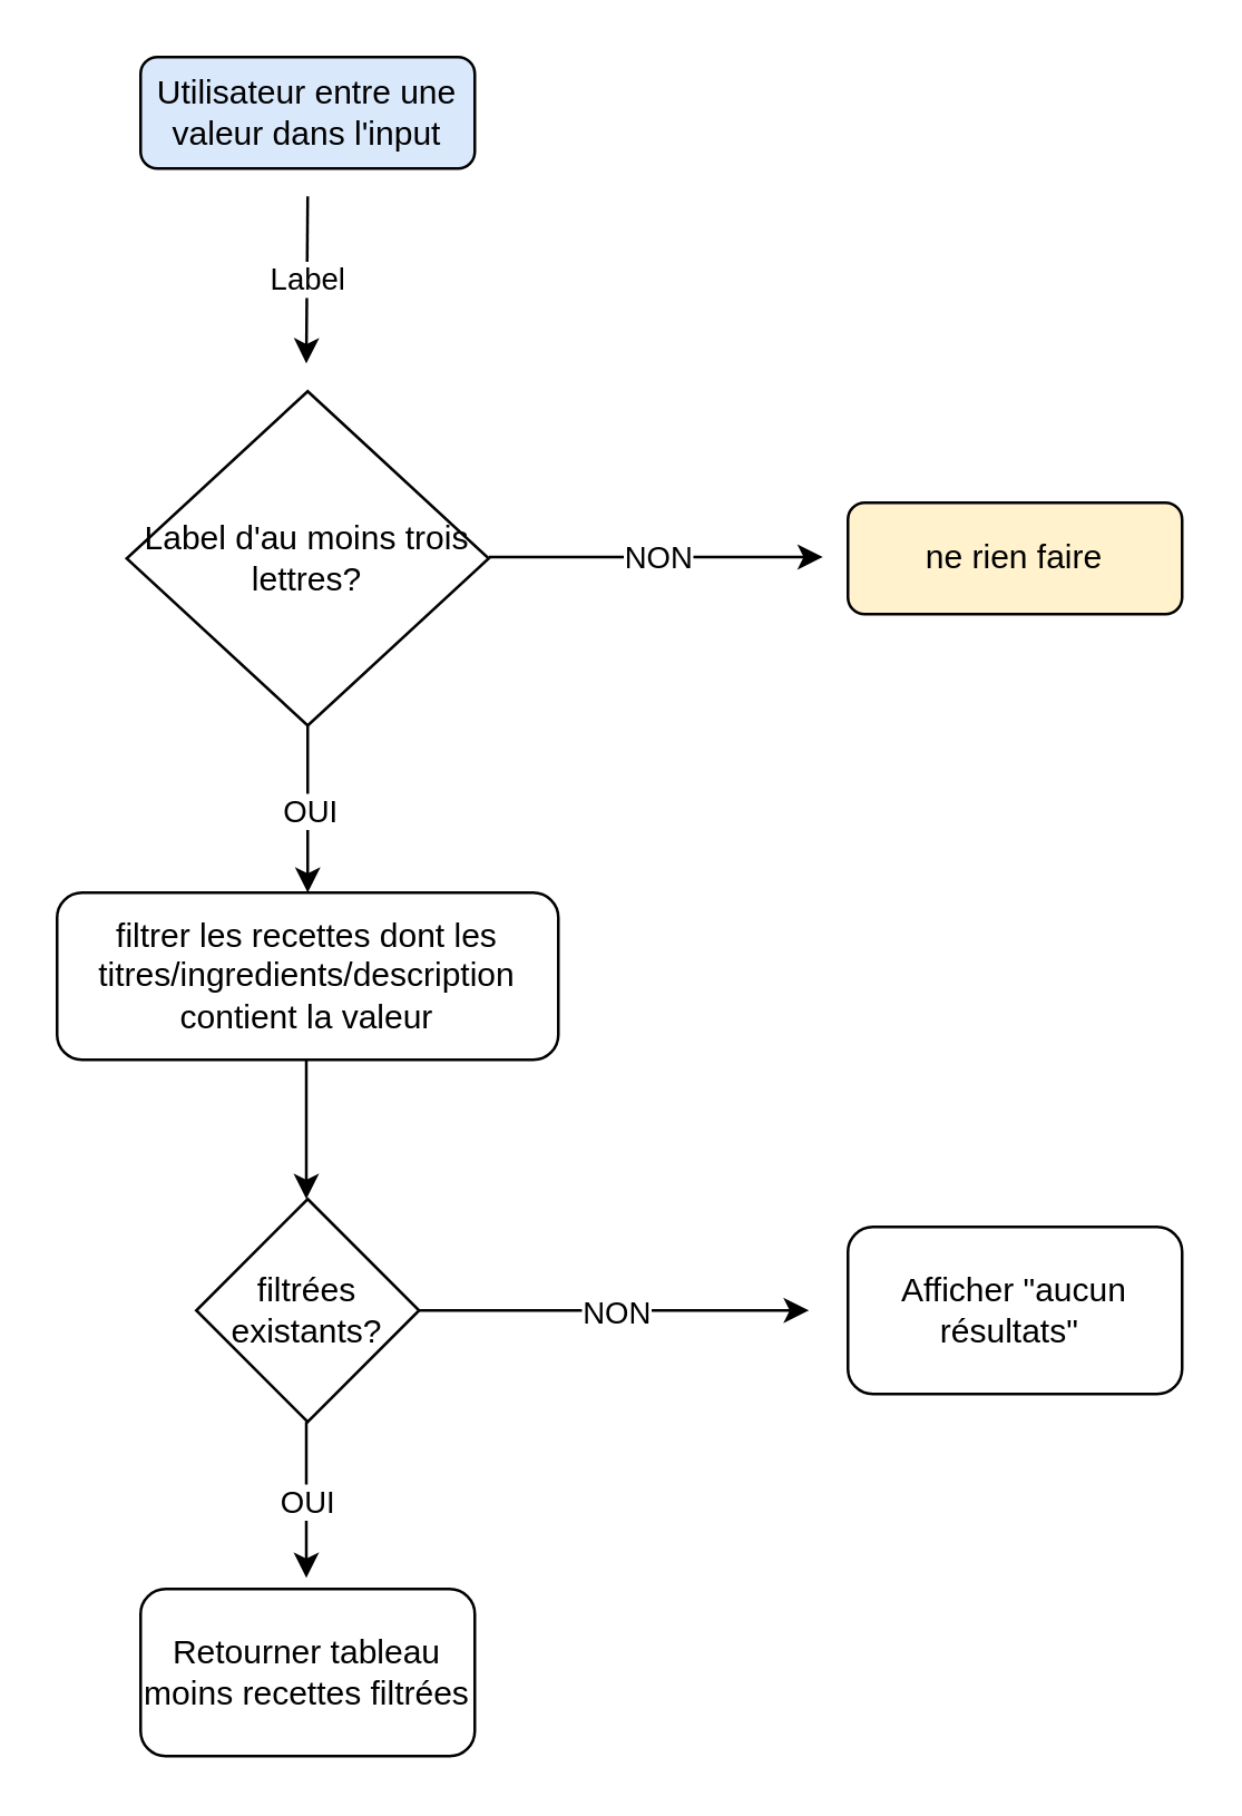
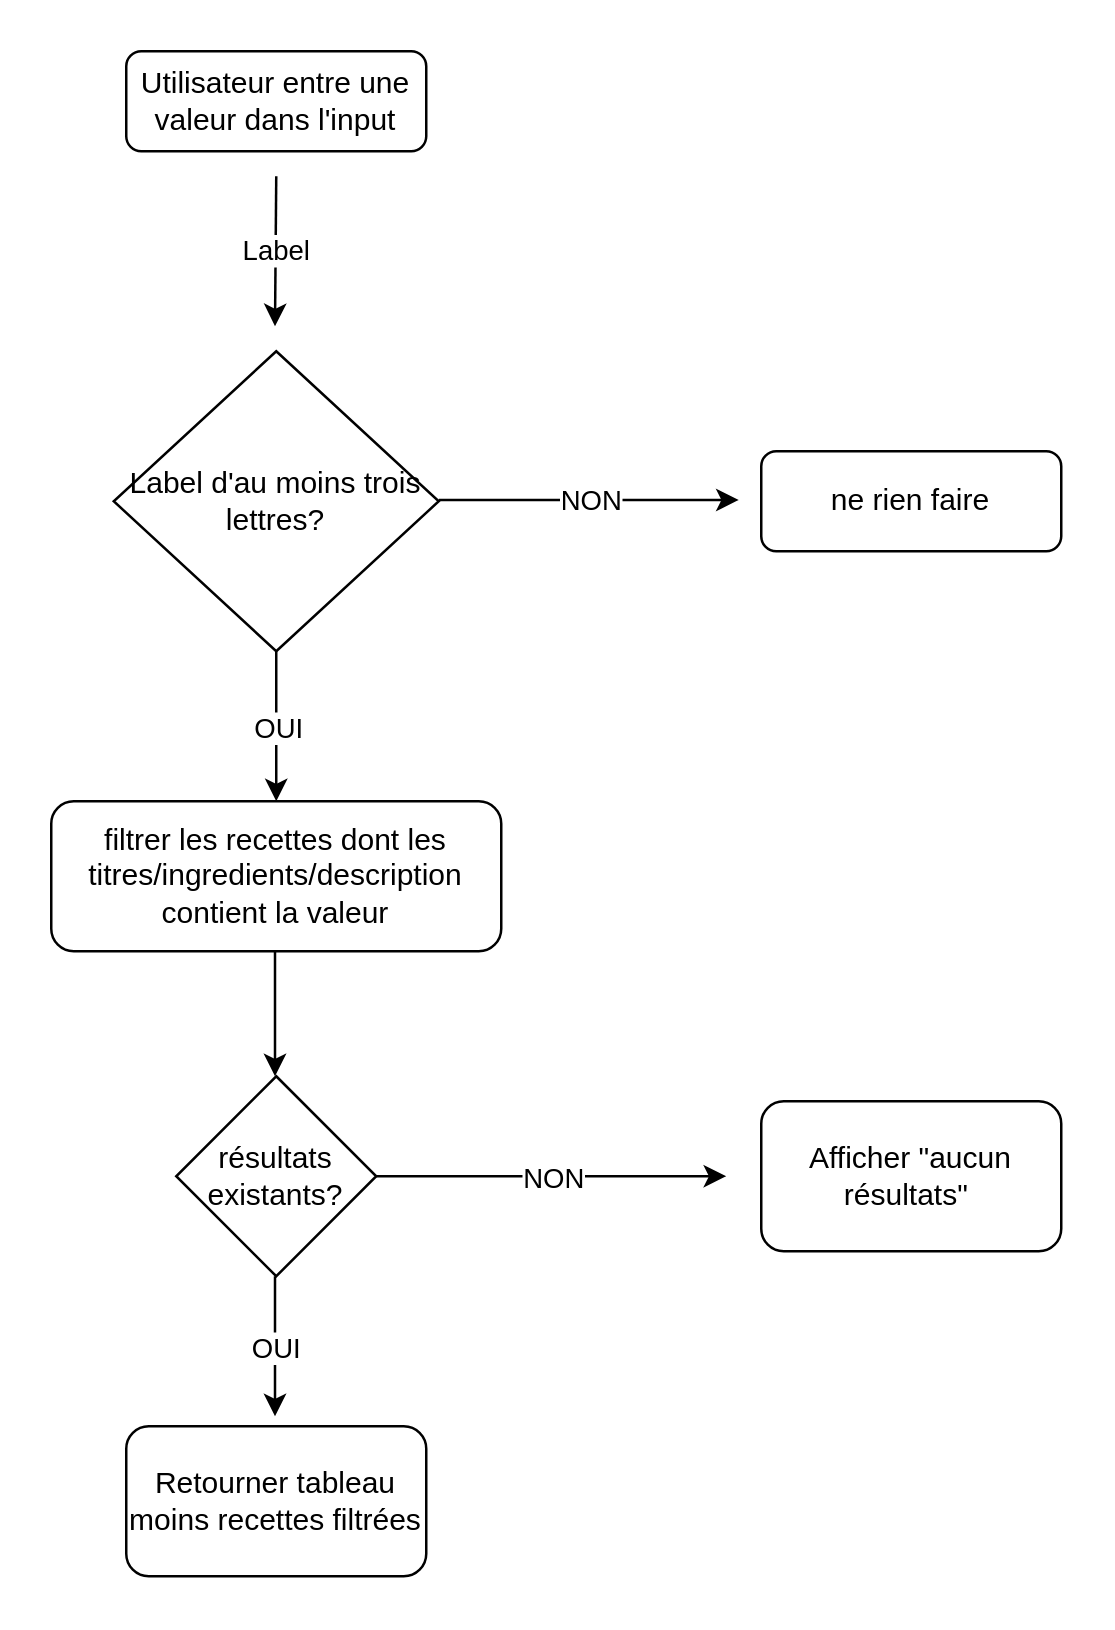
- <mxCell id="2" value="Utilisateur entre une valeur dans l'input" style="rounded=1;whiteSpace=wrap;html=1;fontSize=12;glass=0;strokeWidth=1;shadow=0;fillColor=#dae8fc;" parent="1" vertex="1"><mxGeometry x="50" y="20" width="120" height="40" as="geometry" /></mxCell>
+ <mxCell id="2" value="Utilisateur entre une valeur dans l'input" style="rounded=1;whiteSpace=wrap;html=1;fontSize=12;glass=0;strokeWidth=1;shadow=0;" parent="1" vertex="1"><mxGeometry x="50" y="20" width="120" height="40" as="geometry" /></mxCell>
- <mxCell id="3" value="ne rien faire" style="rounded=1;whiteSpace=wrap;html=1;fontSize=12;glass=0;strokeWidth=1;shadow=0;fillColor=#fff2cc;" parent="1" vertex="1"><mxGeometry x="304" y="180" width="120" height="40" as="geometry" /></mxCell>
+ <mxCell id="3" value="ne rien faire" style="rounded=1;whiteSpace=wrap;html=1;fontSize=12;glass=0;strokeWidth=1;shadow=0;" parent="1" vertex="1"><mxGeometry x="304" y="180" width="120" height="40" as="geometry" /></mxCell>
- <mxCell id="13" value="filtrées existants?" style="rhombus;whiteSpace=wrap;html=1;" vertex="1" parent="1"><mxGeometry x="70" y="430" width="80" height="80" as="geometry" /></mxCell>
+ <mxCell id="13" value="résultats existants?" style="rhombus;whiteSpace=wrap;html=1;" vertex="1" parent="1"><mxGeometry x="70" y="430" width="80" height="80" as="geometry" /></mxCell>
